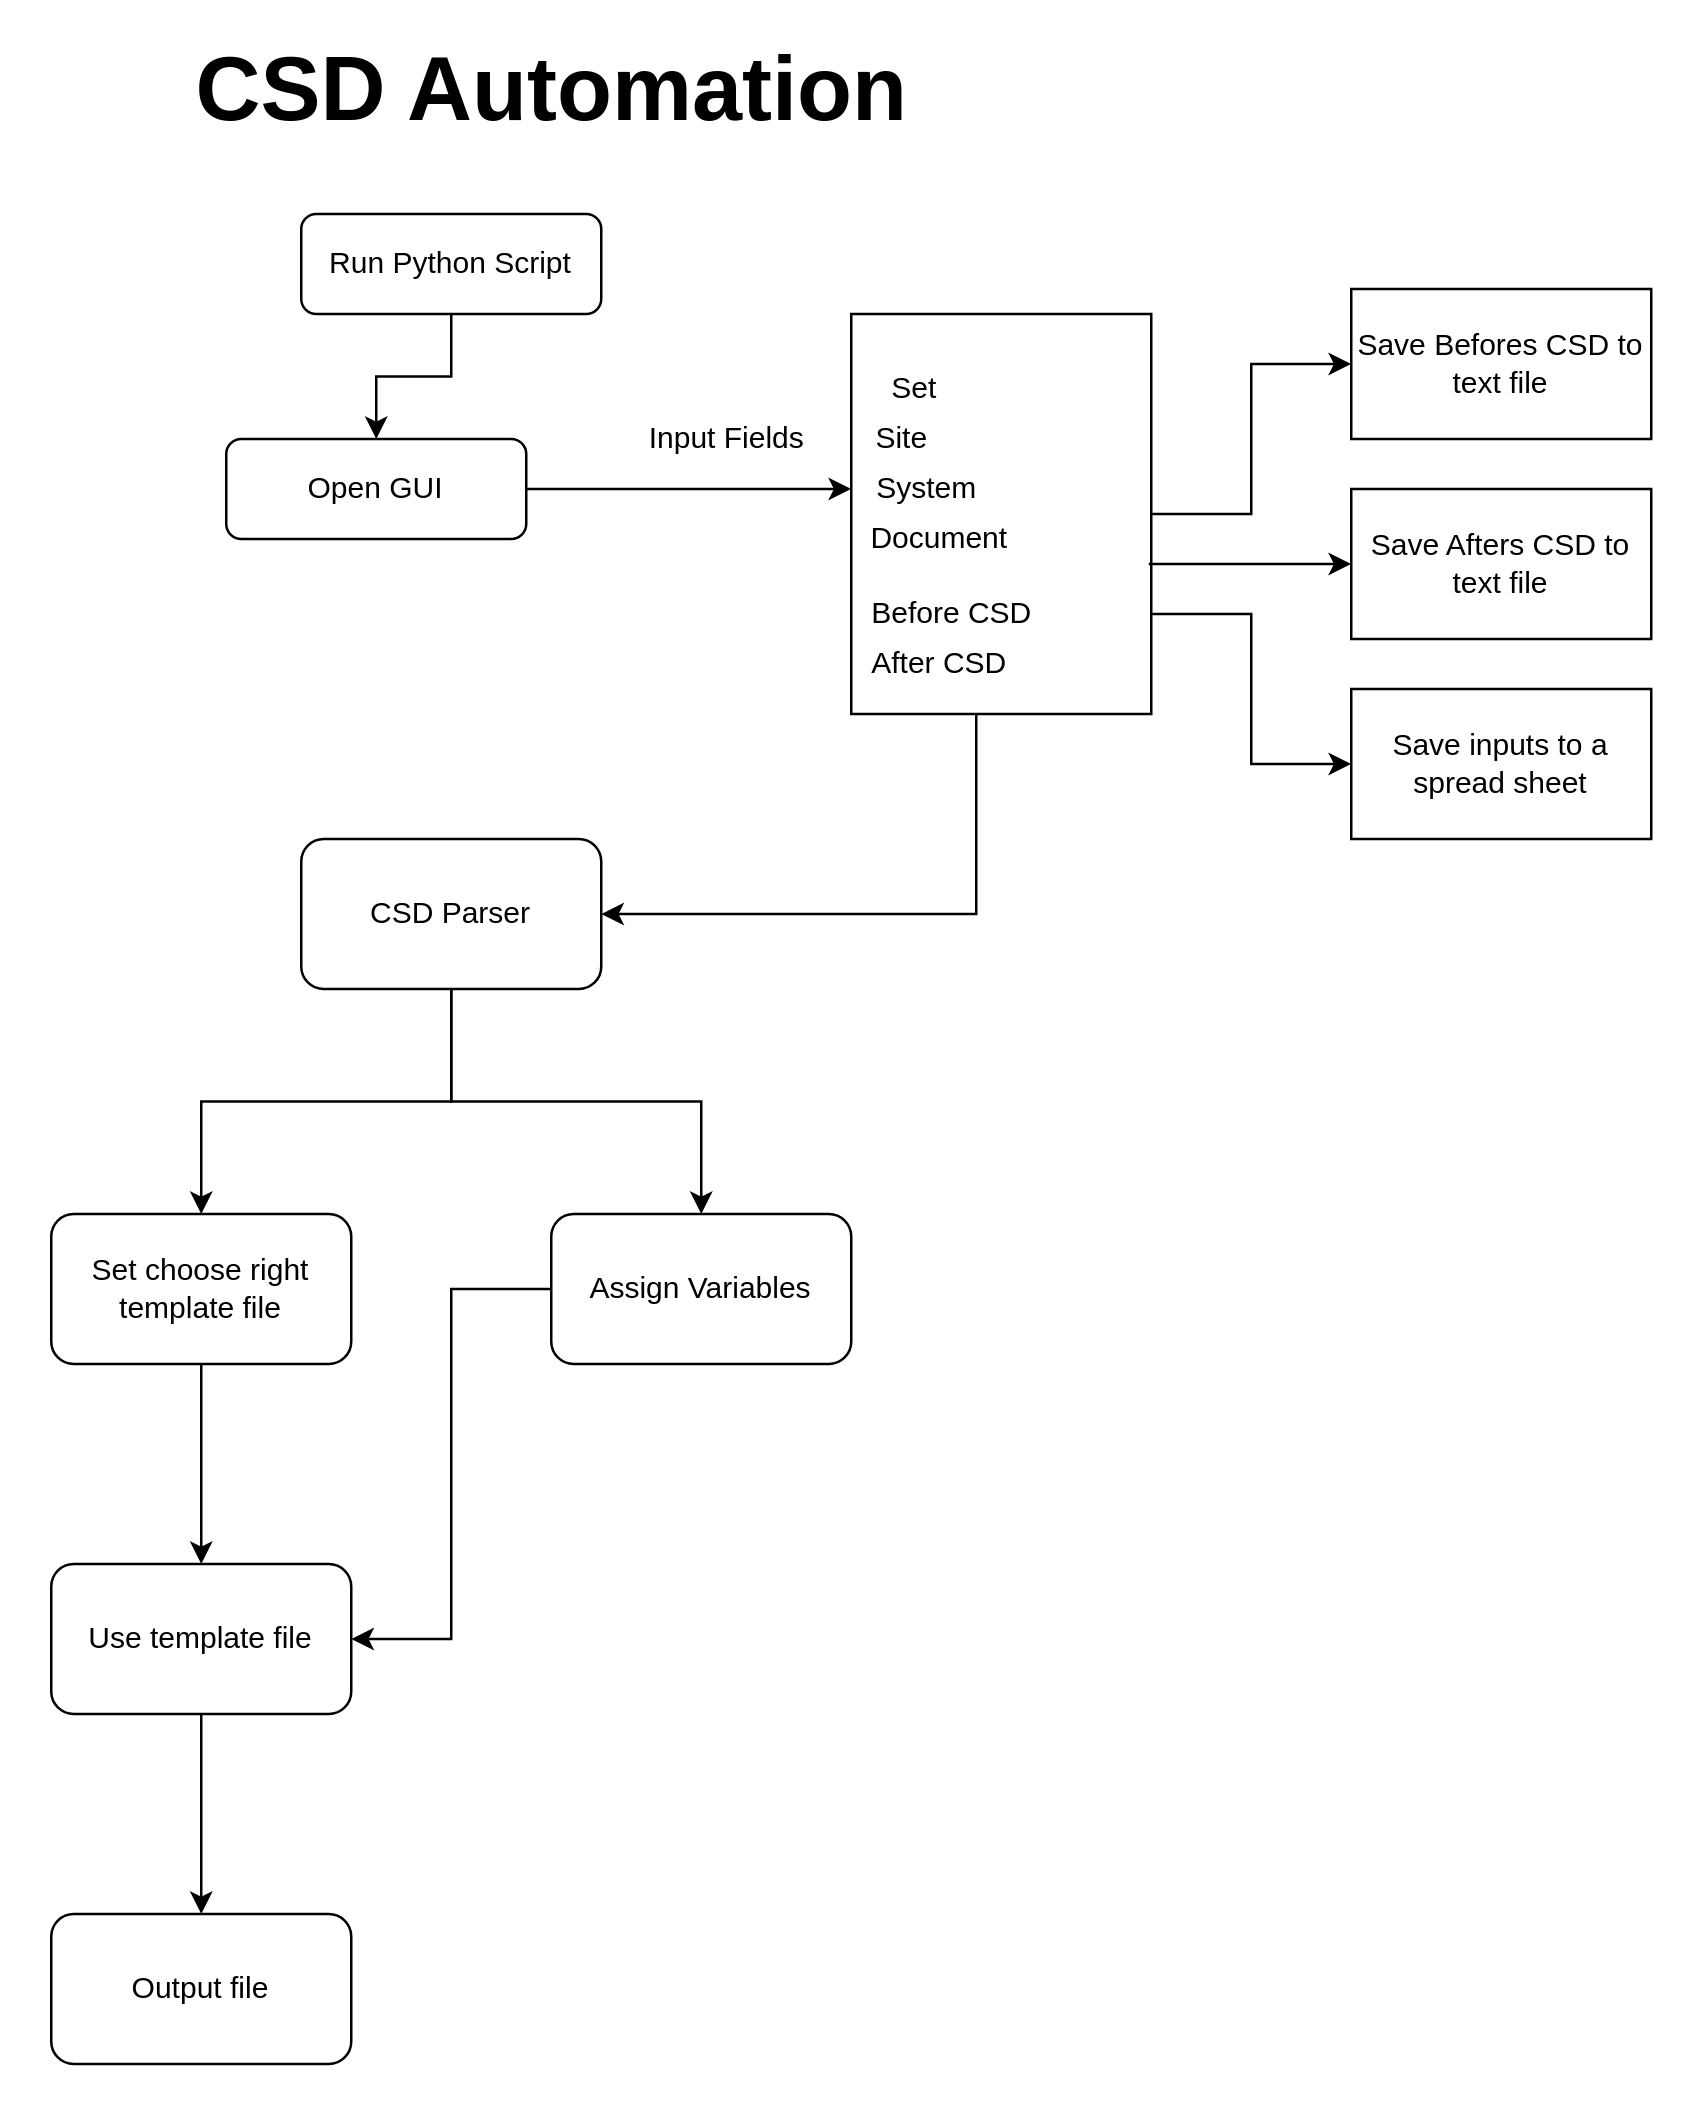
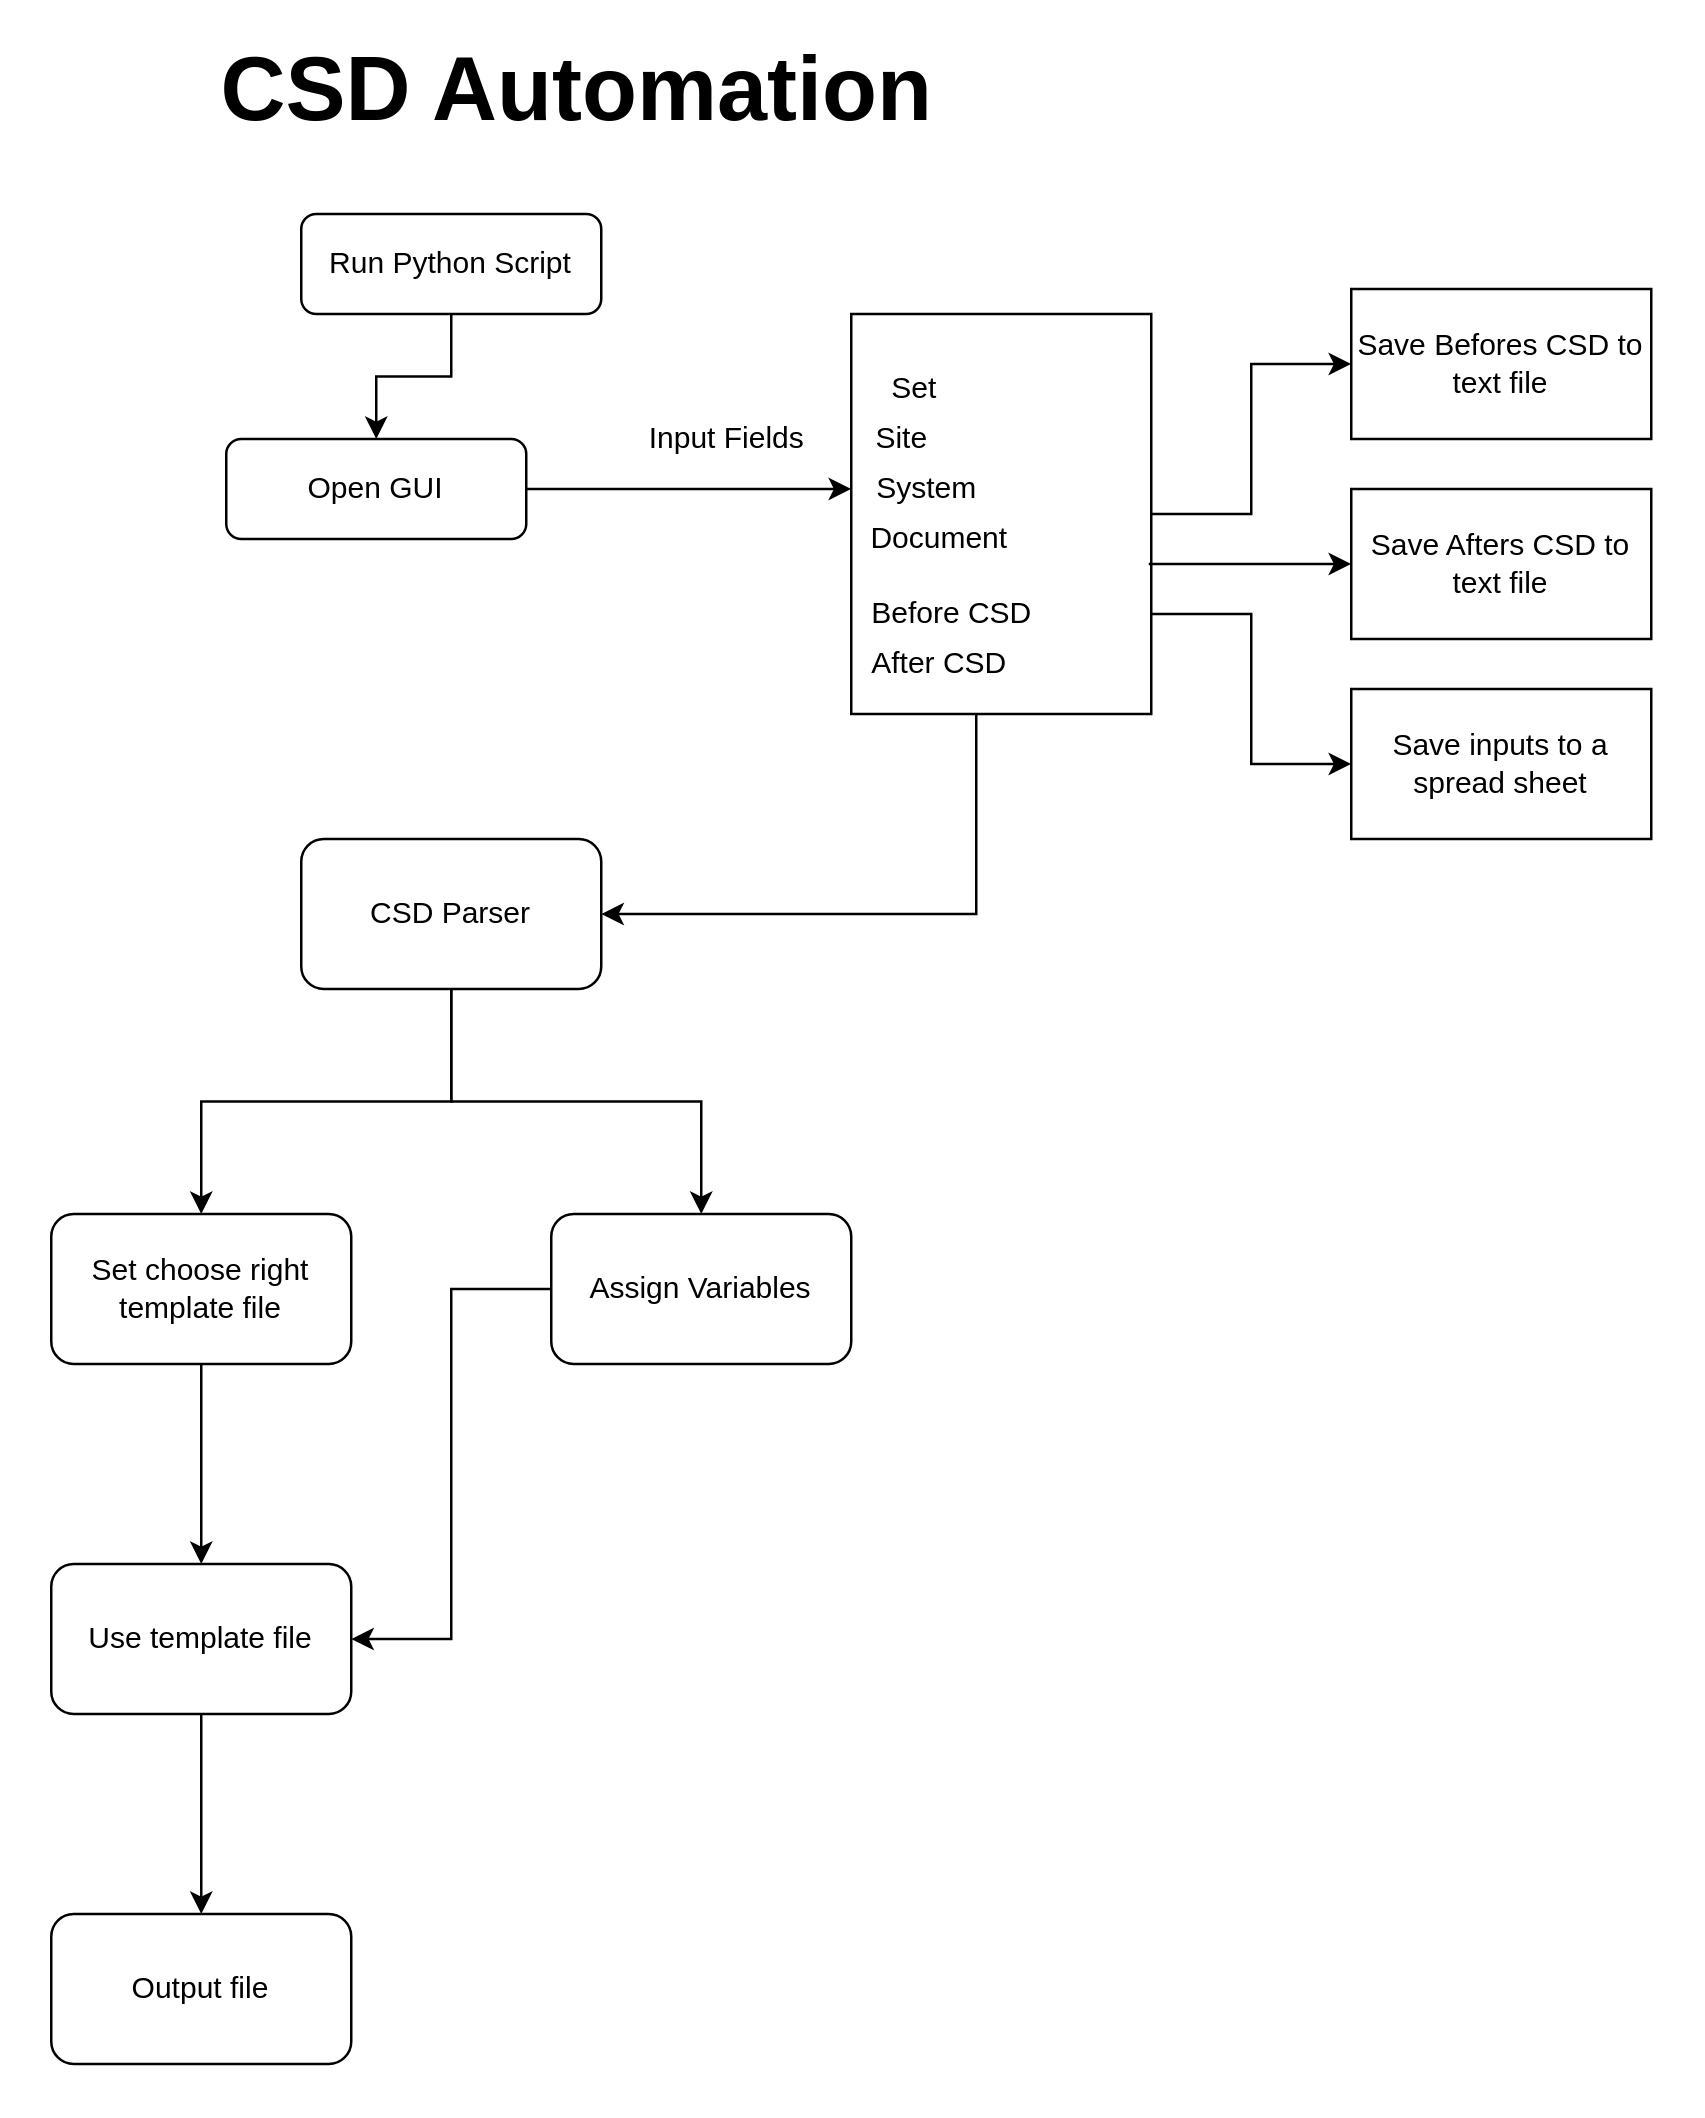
- <mxCell id="4" value="&lt;font style=&quot;font-size: 36px&quot;&gt;&lt;b&gt;CSD Automation&lt;/b&gt;&lt;/font&gt;&lt;br&gt;" style="text;html=1;align=center;verticalAlign=middle;resizable=0;points=[];autosize=1;strokeColor=none;" vertex="1" parent="1"><mxGeometry x="70" y="20" width="300" height="30" as="geometry" /></mxCell>
+ <mxCell id="4" value="&lt;font style=&quot;font-size: 36px&quot;&gt;&lt;b&gt;CSD Automation&lt;/b&gt;&lt;/font&gt;&lt;br&gt;" style="text;html=1;align=center;verticalAlign=middle;resizable=0;points=[];autosize=1;strokeColor=none;" vertex="1" parent="1"><mxGeometry x="80" y="20" width="300" height="30" as="geometry" /></mxCell>
